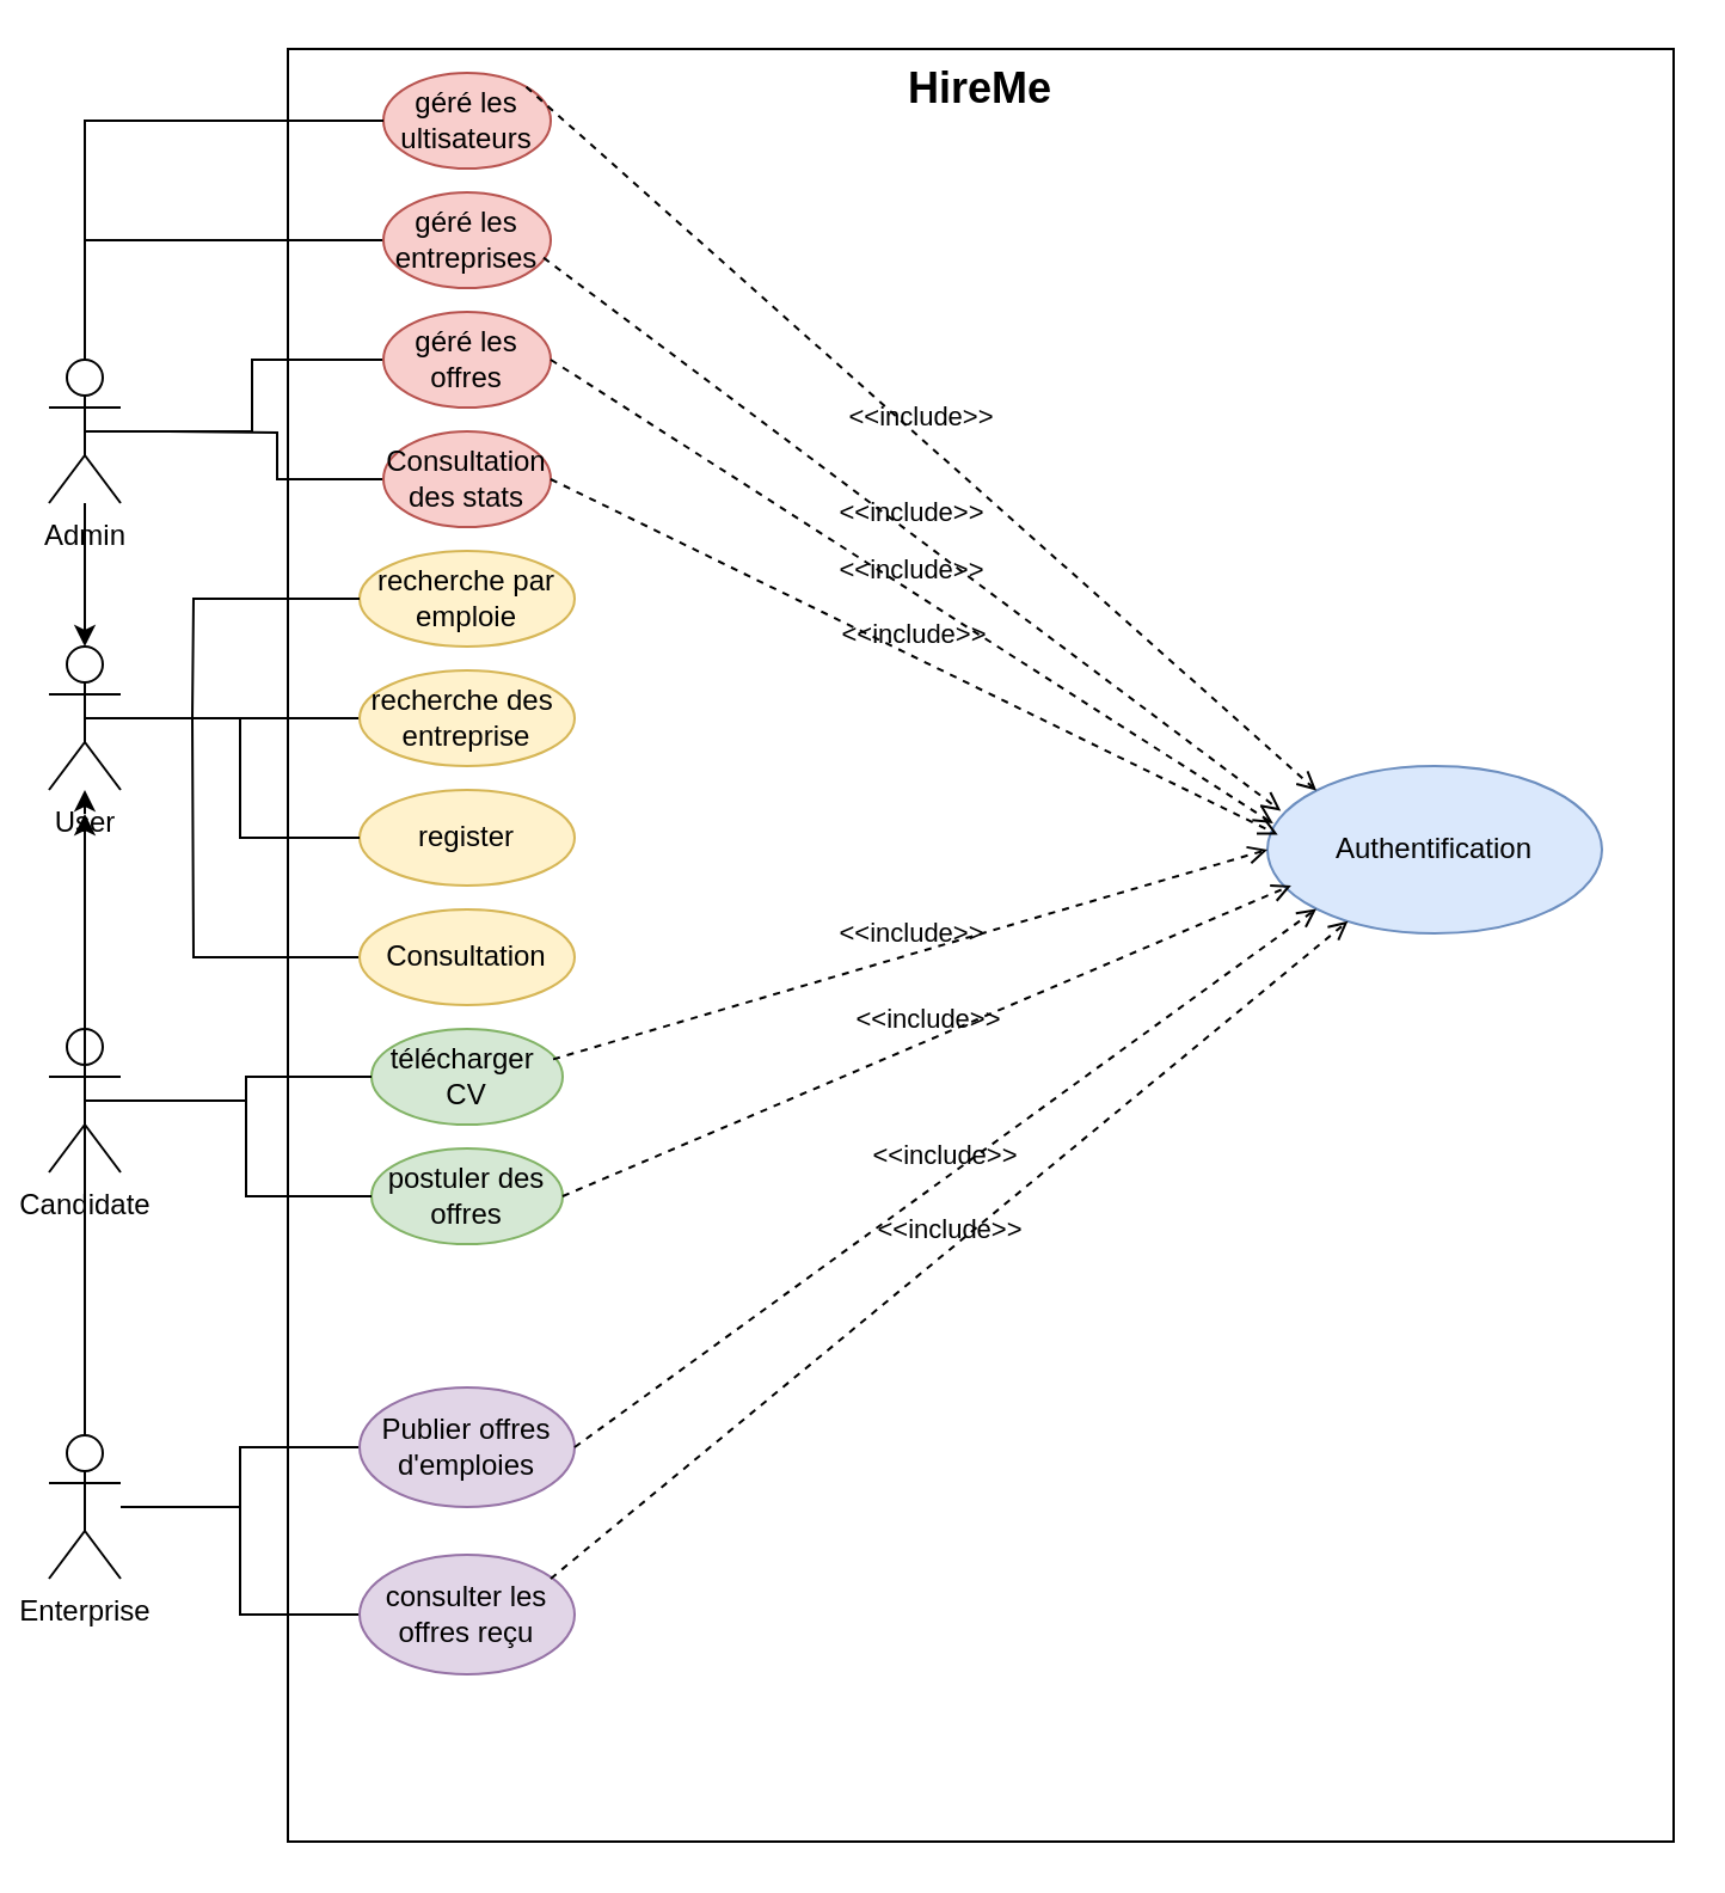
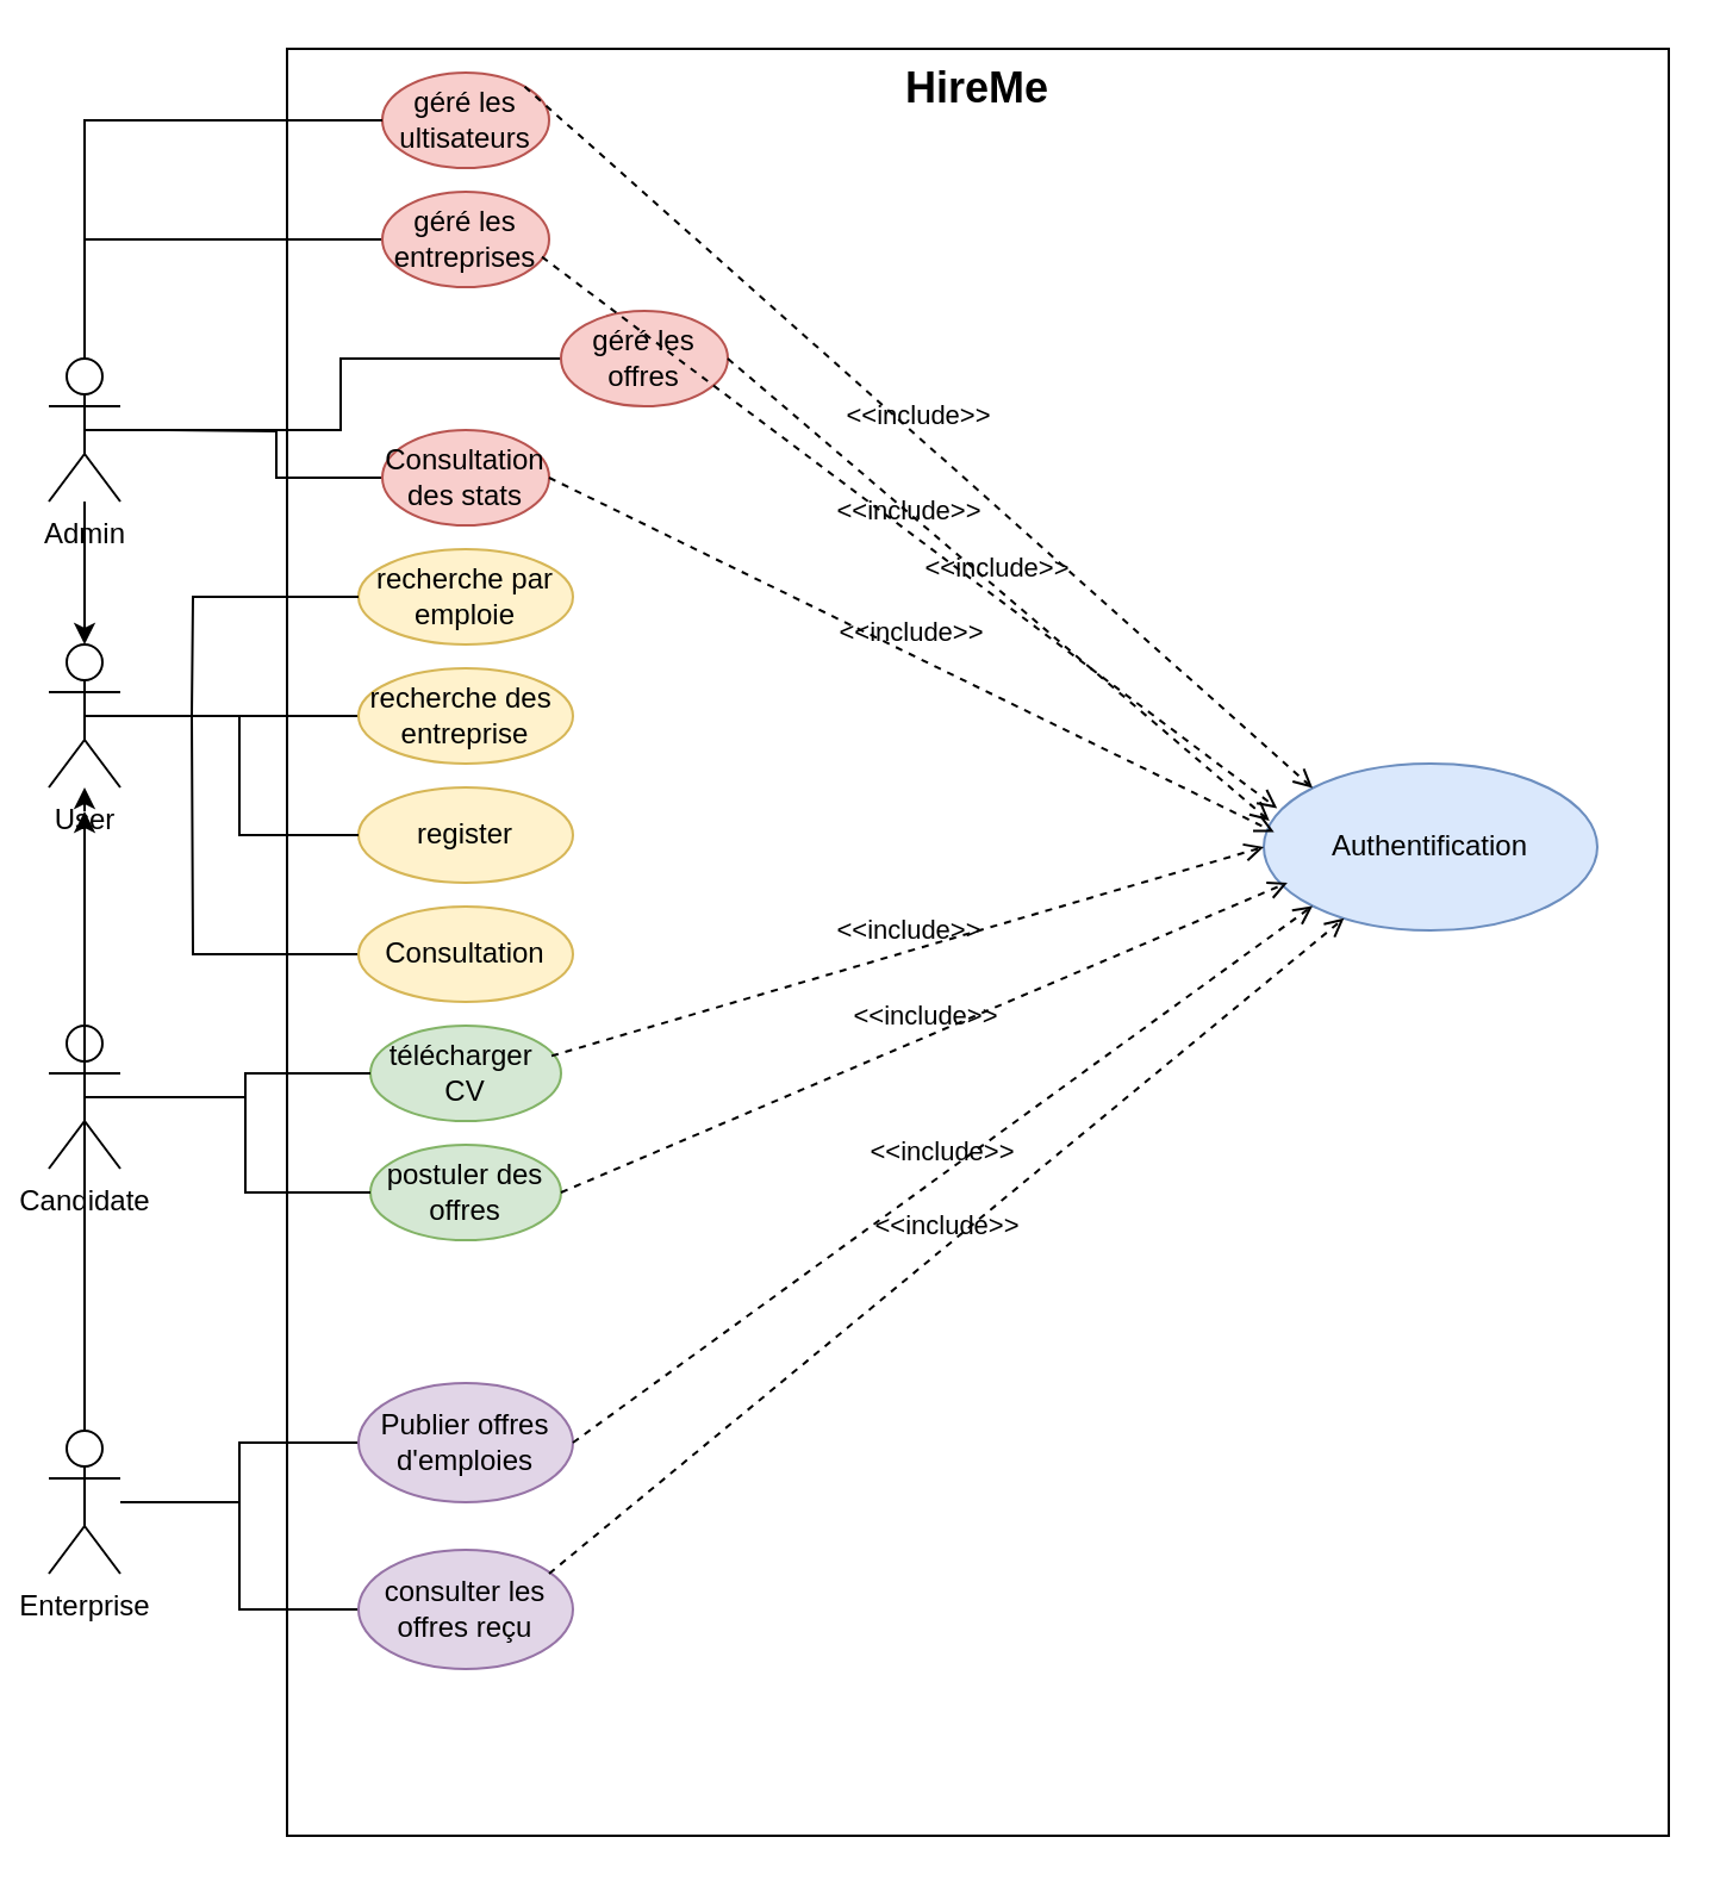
- <mxCell id="22" value="géré les offres" style="ellipse;whiteSpace=wrap;html=1;fillColor=#f8cecc;strokeColor=#b85450;" vertex="1" parent="1"><mxGeometry x="160" y="130" width="70" height="40" as="geometry" /></mxCell>
+ <mxCell id="22" value="géré les offres" style="ellipse;whiteSpace=wrap;html=1;fillColor=#f8cecc;strokeColor=#b85450;" vertex="1" parent="1"><mxGeometry x="235" y="130" width="70" height="40" as="geometry" /></mxCell>
